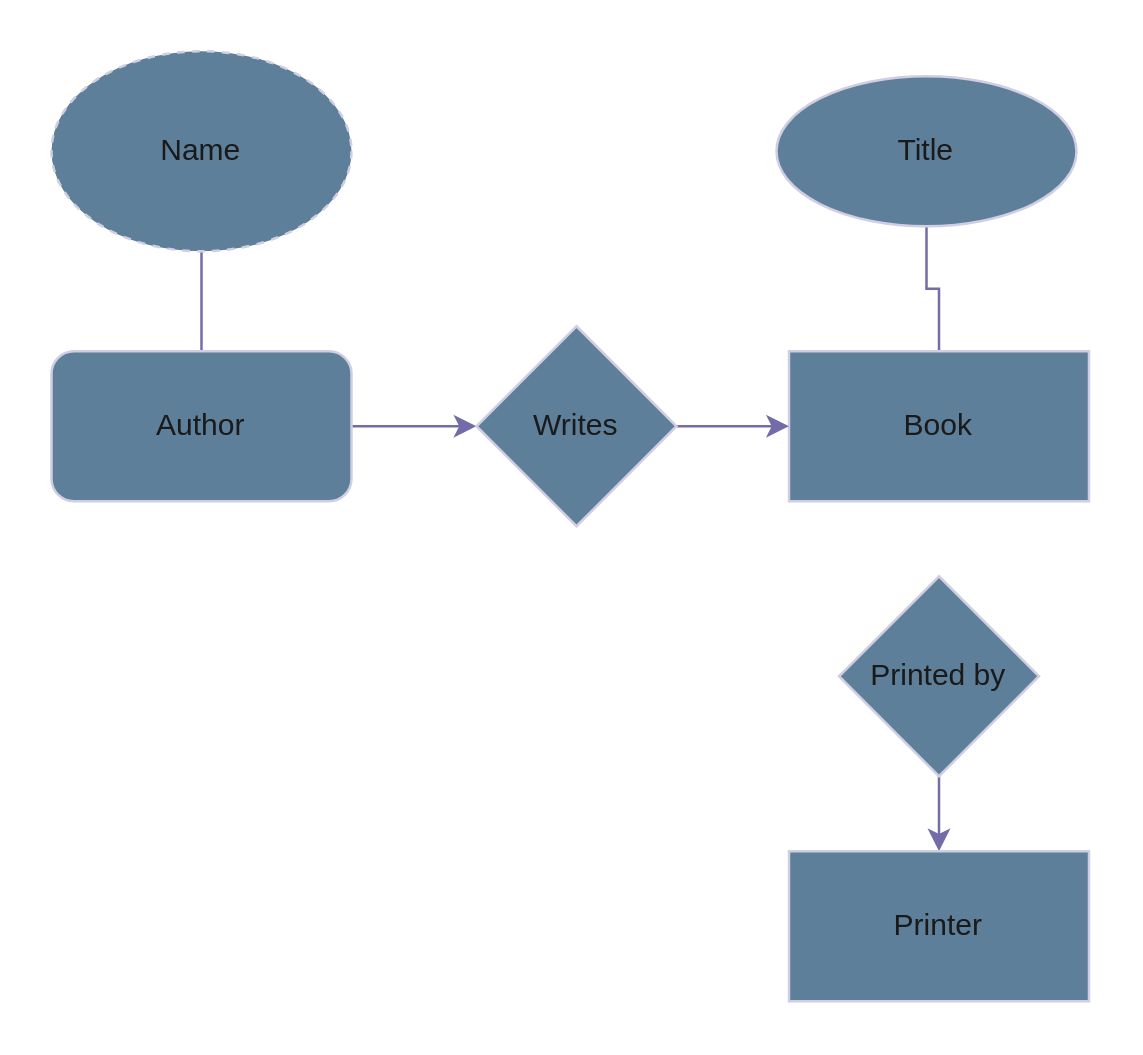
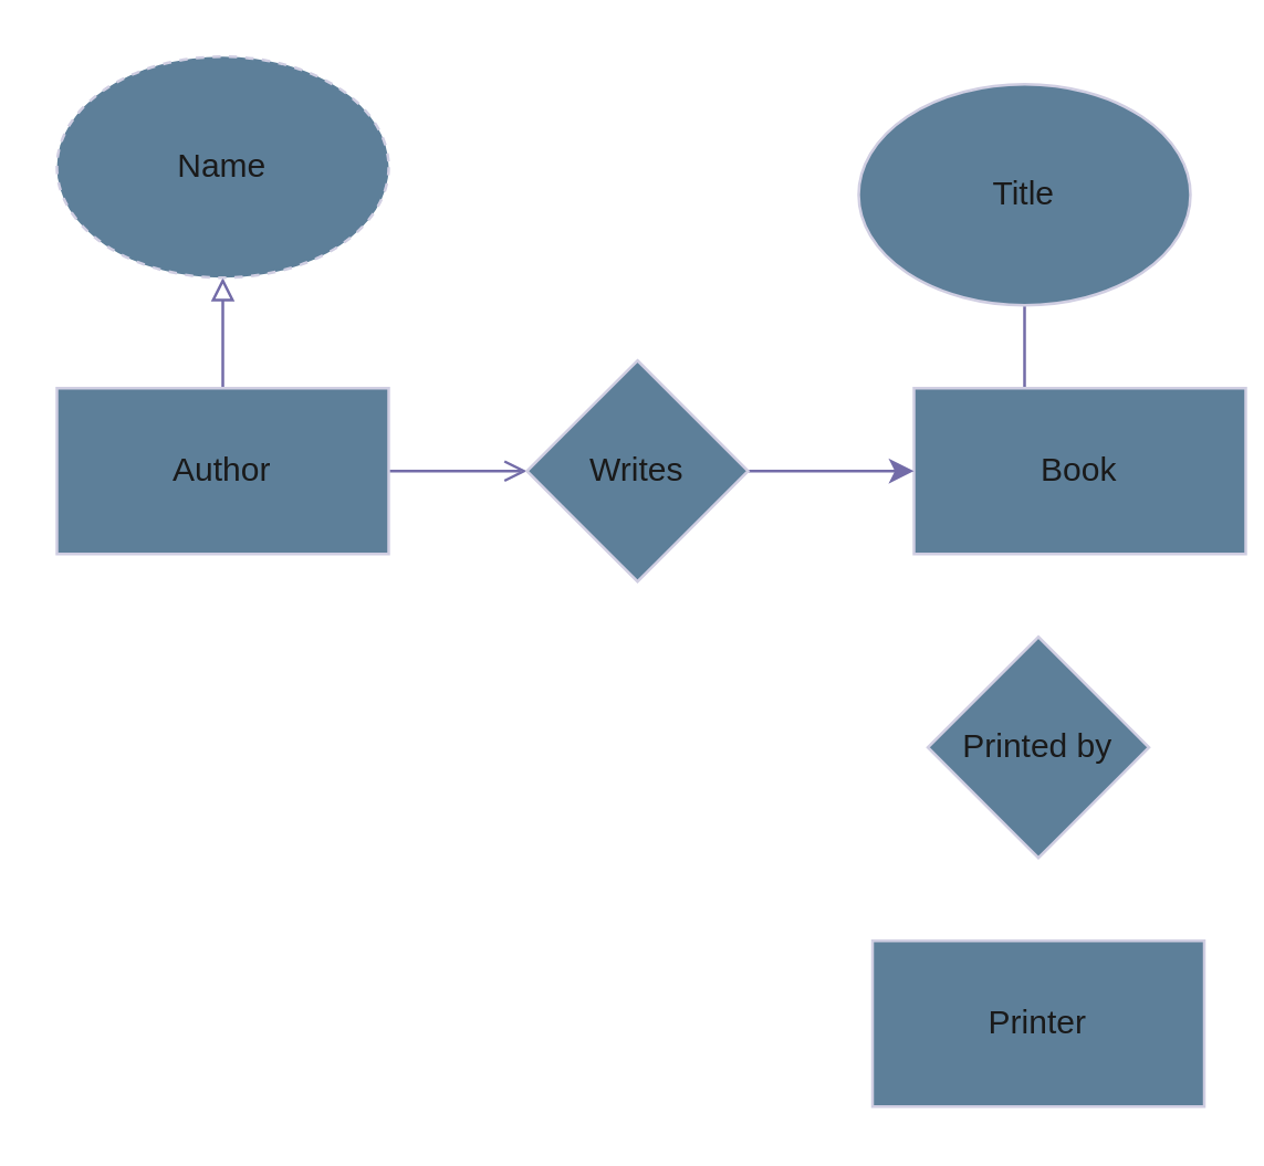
- <mxCell id="13" value="Title" style="ellipse;whiteSpace=wrap;html=1;fillColor=#5D7F99;strokeColor=#D0CEE2;fontColor=#1A1A1A;" vertex="1" parent="1"><mxGeometry x="310" y="30" width="120" height="60" as="geometry" /></mxCell>
+ <mxCell id="13" value="Title" style="ellipse;whiteSpace=wrap;html=1;fillColor=#5D7F99;strokeColor=#D0CEE2;fontColor=#1A1A1A;" vertex="1" parent="1"><mxGeometry x="310" y="30" width="120" height="80" as="geometry" /></mxCell>
- <mxCell id="5" style="edgeStyle=orthogonalEdgeStyle;rounded=0;orthogonalLoop=1;jettySize=auto;html=1;exitX=0.5;exitY=0;exitDx=0;exitDy=0;entryX=0.5;entryY=1;entryDx=0;entryDy=0;endArrow=none;endFill=0;strokeColor=#736CA8;fontColor=#1A1A1A;" edge="1" parent="1" source="6" target="12"><mxGeometry relative="1" as="geometry" /></mxCell>
+ <mxCell id="5" style="edgeStyle=orthogonalEdgeStyle;rounded=0;orthogonalLoop=1;jettySize=auto;html=1;exitX=0.5;exitY=0;exitDx=0;exitDy=0;entryX=0.5;entryY=1;entryDx=0;entryDy=0;endArrow=block;endFill=0;strokeColor=#736CA8;fontColor=#1A1A1A;" edge="1" parent="1" source="6" target="12"><mxGeometry relative="1" as="geometry" /></mxCell>
- <mxCell id="6" value="Author" style="whiteSpace=wrap;html=1;fillColor=#5D7F99;strokeColor=#D0CEE2;fontColor=#1A1A1A;rounded=1;" vertex="1" parent="1"><mxGeometry x="20" y="140" width="120" height="60" as="geometry" /></mxCell>
+ <mxCell id="6" value="Author" style="rounded=0;whiteSpace=wrap;html=1;fillColor=#5D7F99;strokeColor=#D0CEE2;fontColor=#1A1A1A;" vertex="1" parent="1"><mxGeometry x="20" y="140" width="120" height="60" as="geometry" /></mxCell>
- <mxCell id="4" style="edgeStyle=orthogonalEdgeStyle;rounded=0;orthogonalLoop=1;jettySize=auto;html=1;exitX=1;exitY=0.5;exitDx=0;exitDy=0;entryX=0;entryY=0.5;entryDx=0;entryDy=0;strokeColor=#736CA8;fontColor=#1A1A1A;" edge="1" parent="1" source="6" target="8"><mxGeometry relative="1" as="geometry" /></mxCell>
+ <mxCell id="4" style="edgeStyle=orthogonalEdgeStyle;rounded=0;orthogonalLoop=1;jettySize=auto;html=1;exitX=1;exitY=0.5;exitDx=0;exitDy=0;entryX=0;entryY=0.5;entryDx=0;entryDy=0;strokeColor=#736CA8;fontColor=#1A1A1A;endArrow=open;" edge="1" parent="1" source="6" target="8"><mxGeometry relative="1" as="geometry" /></mxCell>
- <mxCell id="3" value="Book" style="rounded=0;whiteSpace=wrap;html=1;fillColor=#5D7F99;strokeColor=#D0CEE2;fontColor=#1A1A1A;" vertex="1" parent="1"><mxGeometry x="315" y="140" width="120" height="60" as="geometry" /></mxCell>
+ <mxCell id="3" value="Book" style="rounded=0;whiteSpace=wrap;html=1;fillColor=#5D7F99;strokeColor=#D0CEE2;fontColor=#1A1A1A;" vertex="1" parent="1"><mxGeometry x="330" y="140" width="120" height="60" as="geometry" /></mxCell>
- <mxCell id="9" style="edgeStyle=orthogonalEdgeStyle;rounded=0;orthogonalLoop=1;jettySize=auto;html=1;exitX=0.5;exitY=1;exitDx=0;exitDy=0;entryX=0.5;entryY=0;entryDx=0;entryDy=0;strokeColor=#736CA8;fontColor=#1A1A1A;" edge="1" parent="1" source="10" target="11"><mxGeometry relative="1" as="geometry" /></mxCell>
